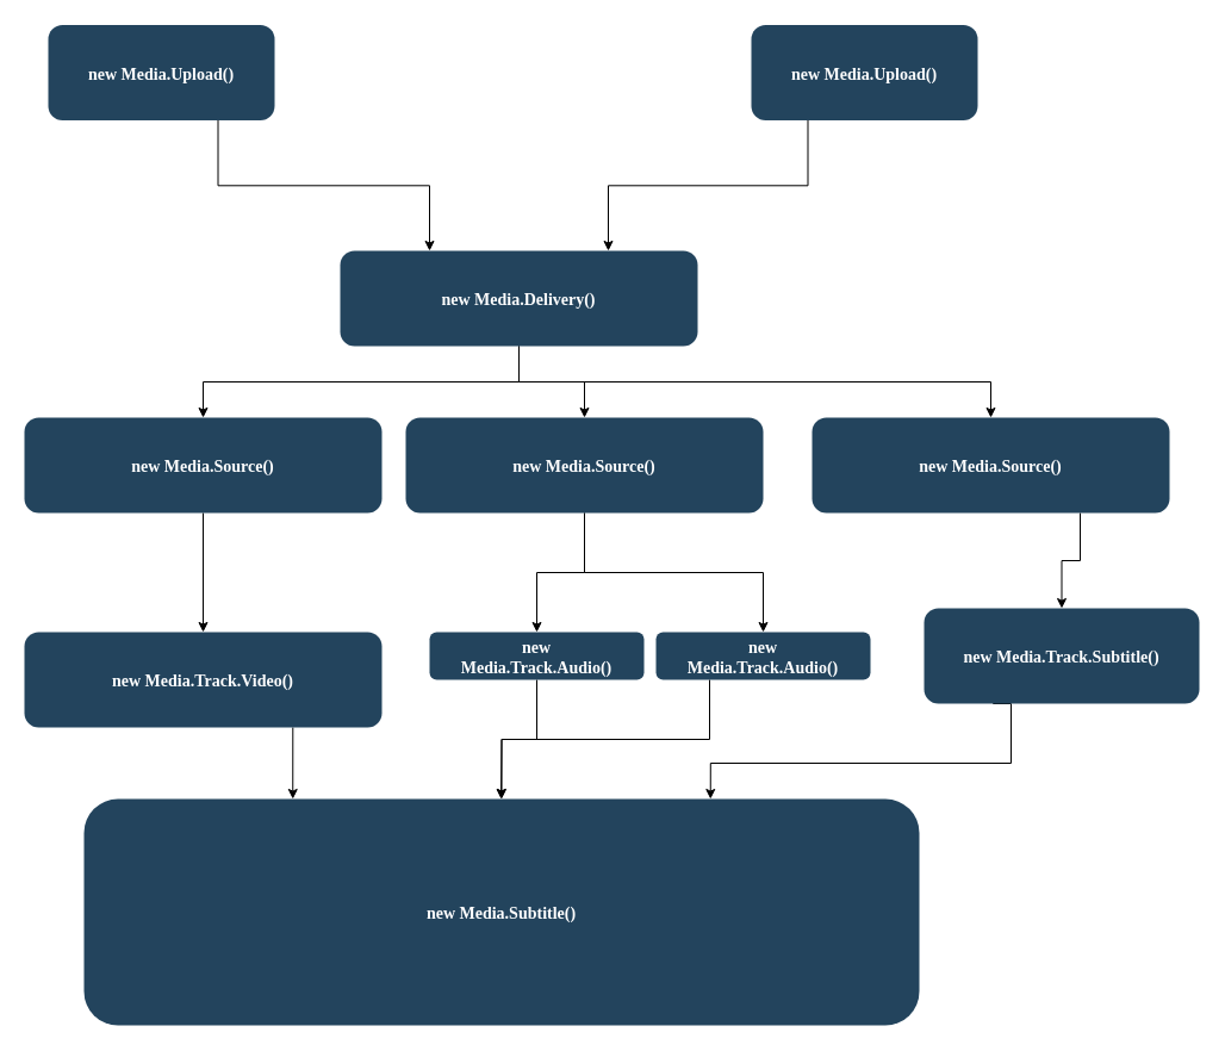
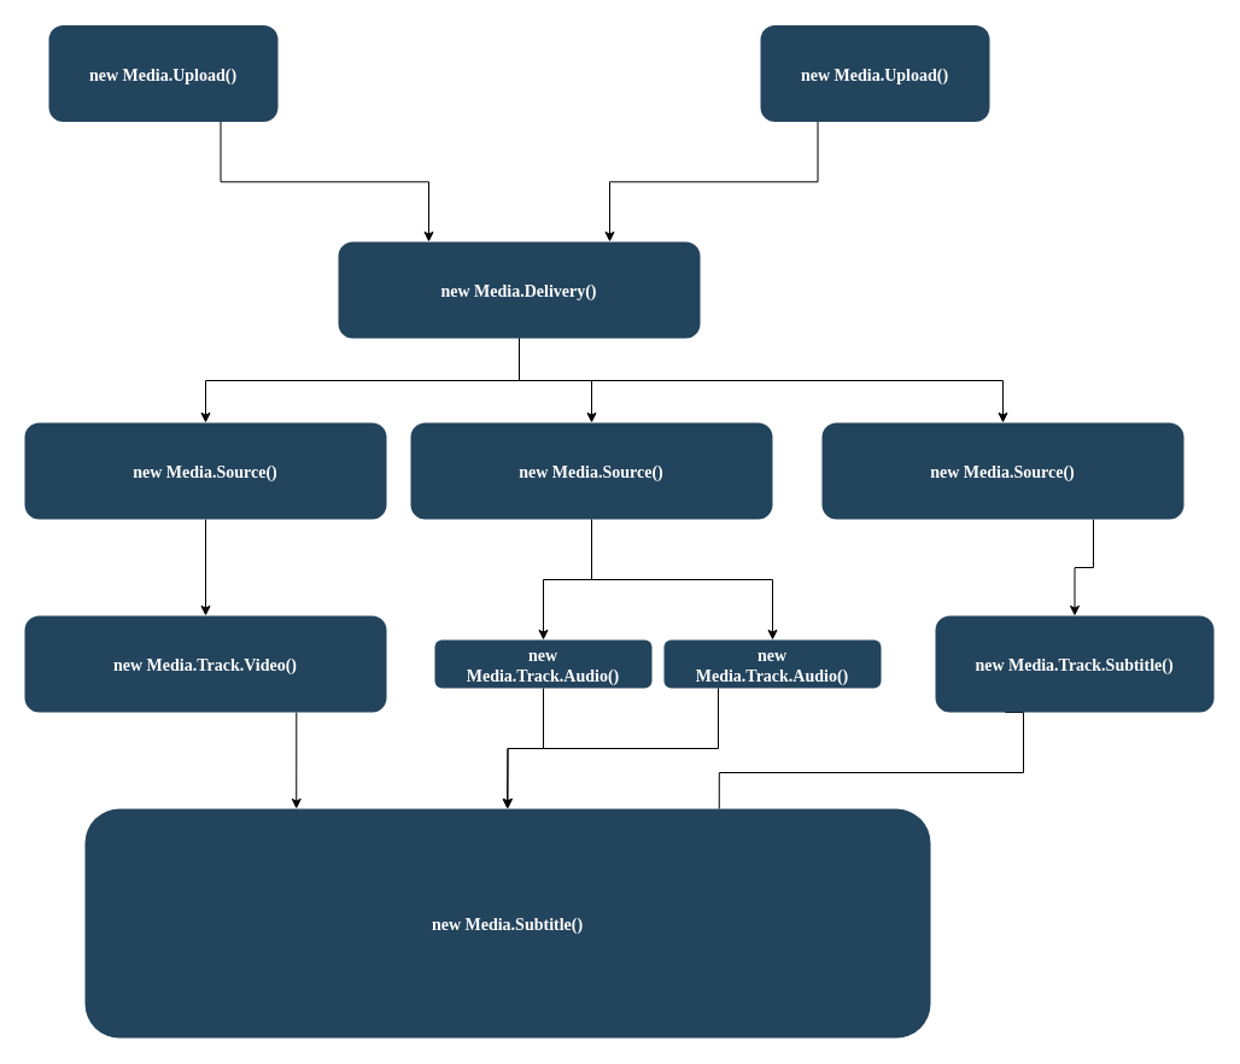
- <mxCell id="5" value="new Media.Delivery()" style="rounded=1;fillColor=#23445D;gradientColor=none;strokeColor=none;fontColor=#FFFFFF;fontStyle=1;fontFamily=Tahoma;fontSize=14" parent="1" vertex="1"><mxGeometry x="285" y="210" width="300" height="80" as="geometry" /></mxCell>
+ <mxCell id="5" value="new Media.Delivery()" style="rounded=1;fillColor=#23445D;gradientColor=none;strokeColor=none;fontColor=#FFFFFF;fontStyle=1;fontFamily=Tahoma;fontSize=14" parent="1" vertex="1"><mxGeometry x="280" y="200" width="300" height="80" as="geometry" /></mxCell>
- <mxCell id="20" value="new Media.Track.Video()" style="rounded=1;fillColor=#23445D;gradientColor=none;strokeColor=none;fontColor=#FFFFFF;fontStyle=1;fontFamily=Tahoma;fontSize=14" vertex="1" parent="1"><mxGeometry x="20" y="530" width="300" height="80" as="geometry" /></mxCell>
+ <mxCell id="20" value="new Media.Track.Video()" style="rounded=1;fillColor=#23445D;gradientColor=none;strokeColor=none;fontColor=#FFFFFF;fontStyle=1;fontFamily=Tahoma;fontSize=14" vertex="1" parent="1"><mxGeometry x="20" y="510" width="300" height="80" as="geometry" /></mxCell>
- <mxCell id="8" style="edgeStyle=orthogonalEdgeStyle;rounded=0;orthogonalLoop=1;jettySize=auto;html=1;exitX=0.25;exitY=1;exitDx=0;exitDy=0;entryX=0.75;entryY=0;entryDx=0;entryDy=0;" edge="1" parent="1" source="9" target="21"><mxGeometry relative="1" as="geometry"><mxPoint x="580" y="669" as="targetPoint" /><Array as="points"><mxPoint x="848" y="640" /><mxPoint x="596" y="640" /></Array></mxGeometry></mxCell>
+ <mxCell id="8" style="edgeStyle=orthogonalEdgeStyle;rounded=0;orthogonalLoop=1;jettySize=auto;html=1;exitX=0.25;exitY=1;exitDx=0;exitDy=0;entryX=0.75;entryY=0;entryDx=0;entryDy=0;endArrow=none;" edge="1" parent="1" source="9" target="21"><mxGeometry relative="1" as="geometry"><mxPoint x="580" y="669" as="targetPoint" /><Array as="points"><mxPoint x="848" y="640" /><mxPoint x="596" y="640" /></Array></mxGeometry></mxCell>
